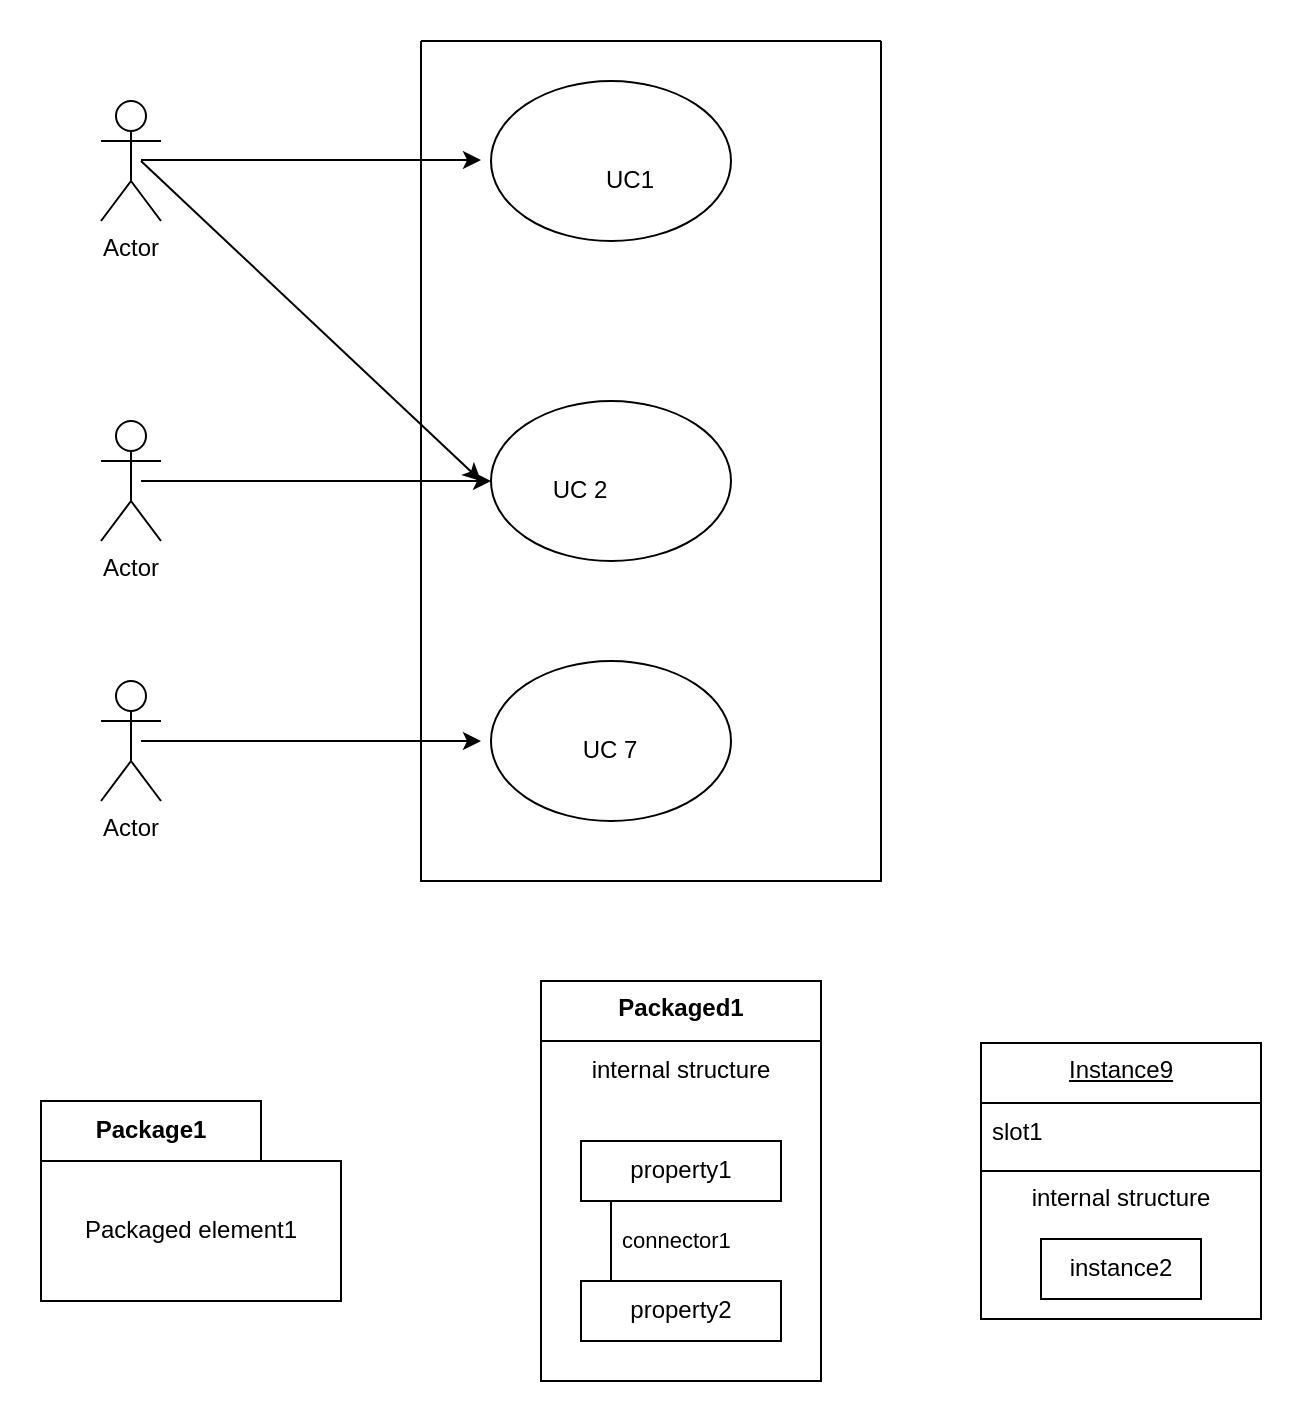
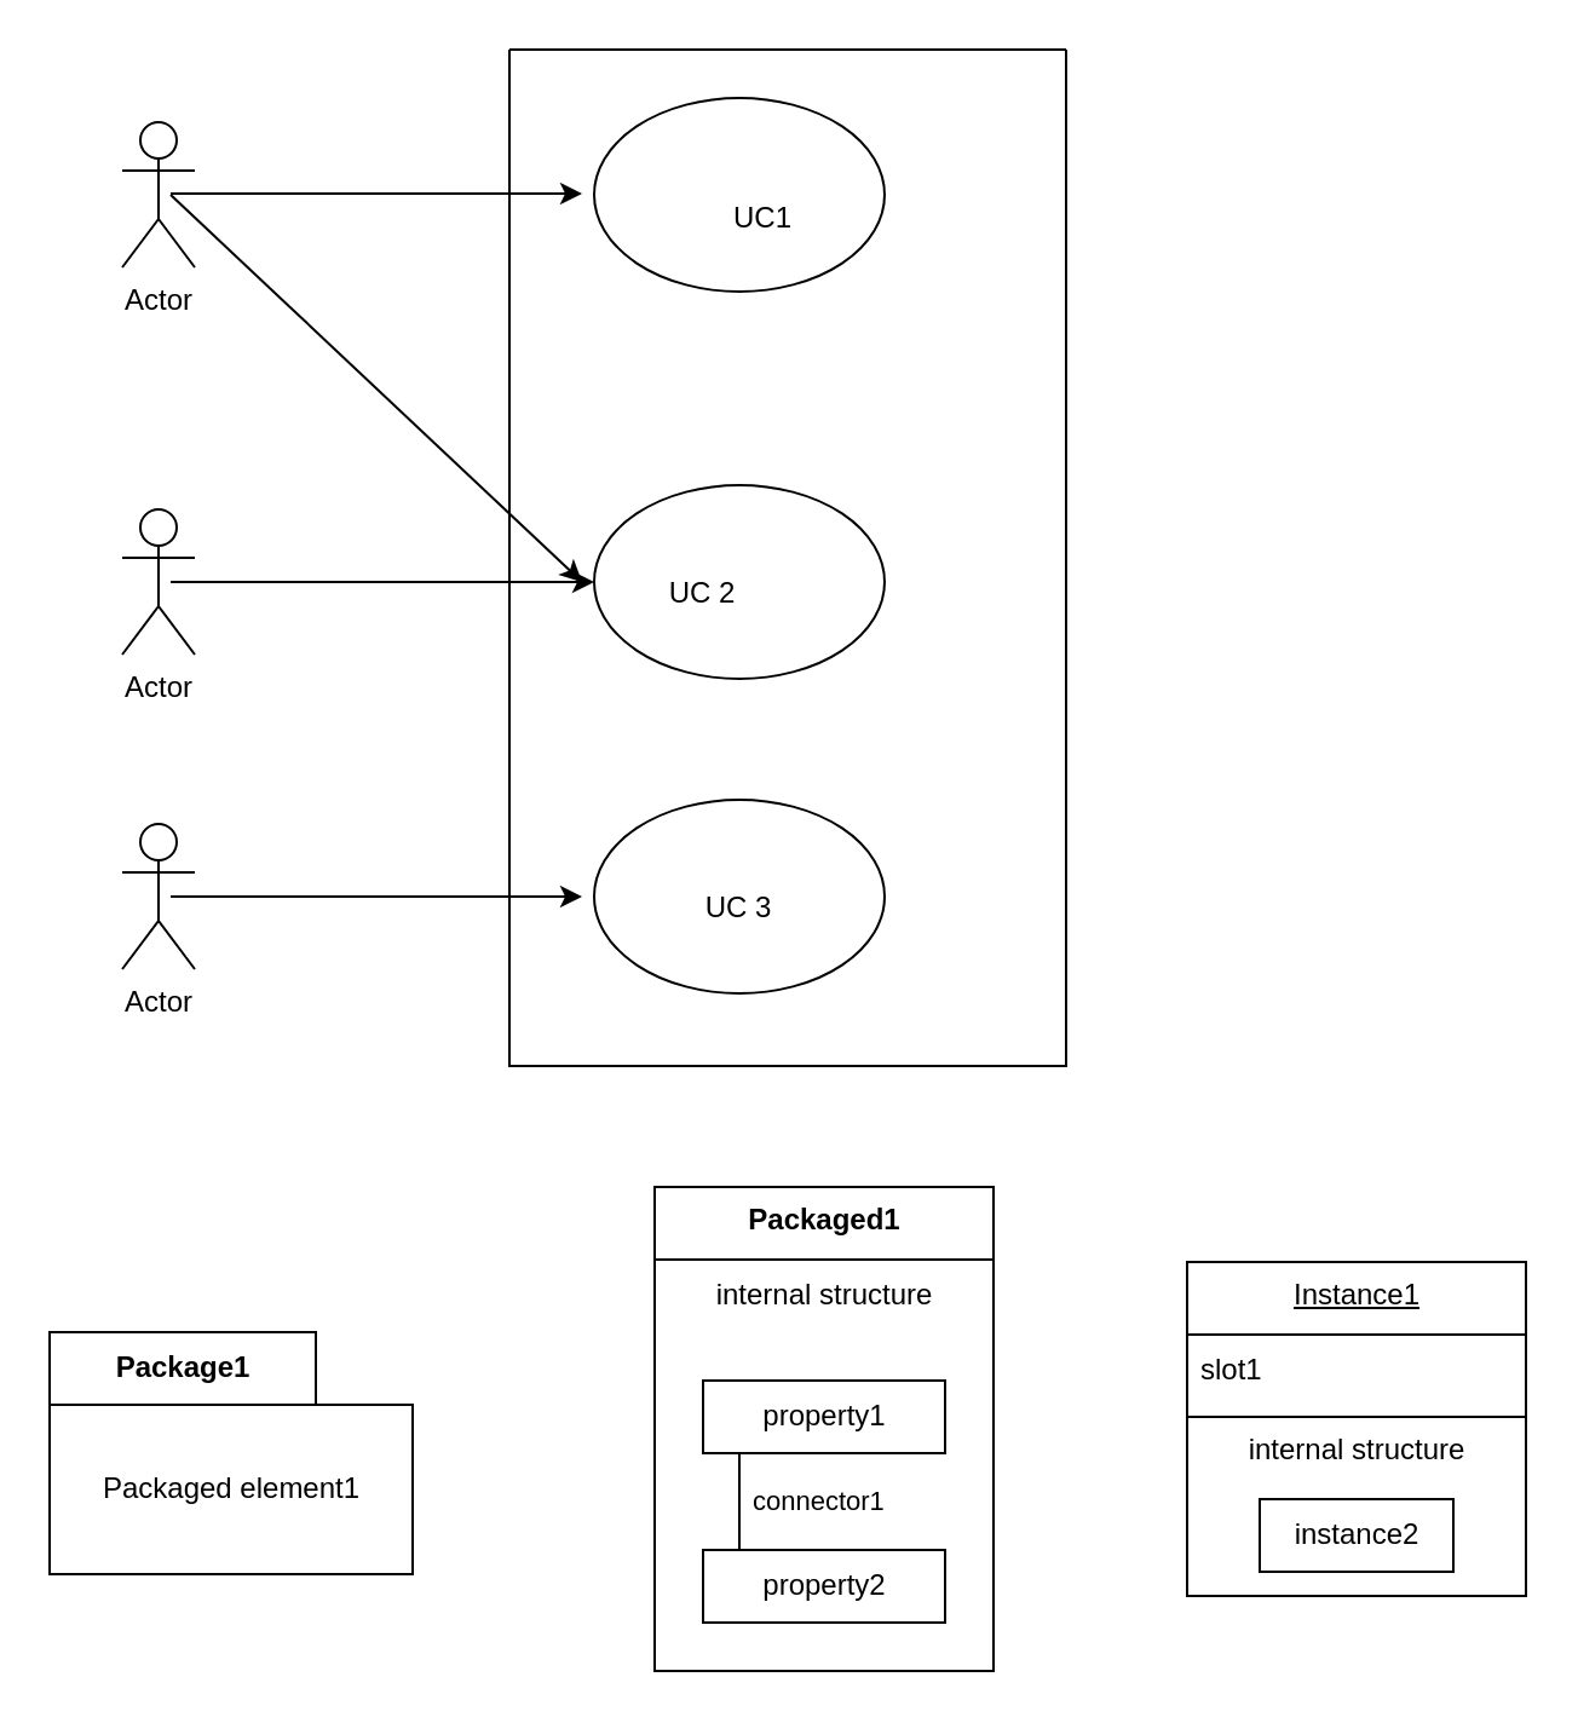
- <mxCell id="29" value="UC 7" style="text;html=1;strokeColor=none;fillColor=none;align=center;verticalAlign=middle;whiteSpace=wrap;rounded=0;labelBackgroundColor=none;" vertex="1" parent="1"><mxGeometry x="275" y="360" width="60" height="30" as="geometry" /></mxCell>
+ <mxCell id="29" value="UC 3" style="text;html=1;strokeColor=none;fillColor=none;align=center;verticalAlign=middle;whiteSpace=wrap;rounded=0;labelBackgroundColor=none;" vertex="1" parent="1"><mxGeometry x="275" y="360" width="60" height="30" as="geometry" /></mxCell>
- <mxCell id="20" value="Instance9" style="swimlane;fontStyle=4;align=center;verticalAlign=top;childLayout=stackLayout;horizontal=1;startSize=30;horizontalStack=0;resizeParent=1;resizeParentMax=0;resizeLast=0;collapsible=0;marginBottom=0;html=1;" vertex="1" parent="1"><mxGeometry x="490" y="521" width="140" height="138" as="geometry" /></mxCell>
+ <mxCell id="20" value="Instance1" style="swimlane;fontStyle=4;align=center;verticalAlign=top;childLayout=stackLayout;horizontal=1;startSize=30;horizontalStack=0;resizeParent=1;resizeParentMax=0;resizeLast=0;collapsible=0;marginBottom=0;html=1;" vertex="1" parent="1"><mxGeometry x="490" y="521" width="140" height="138" as="geometry" /></mxCell>
